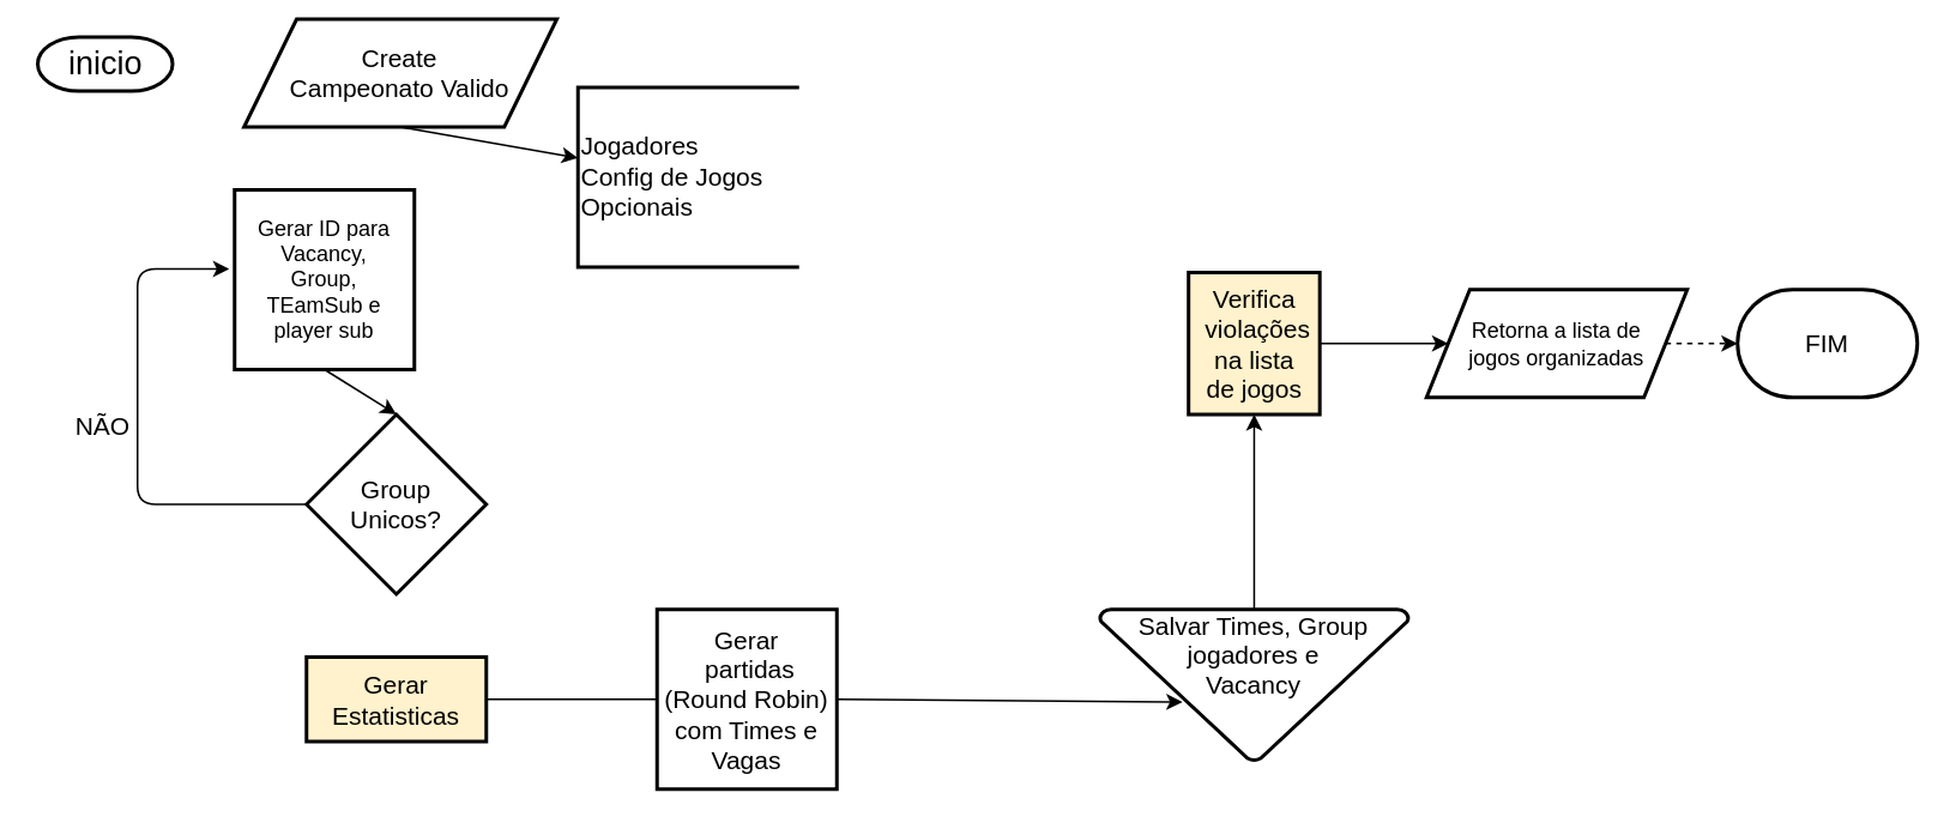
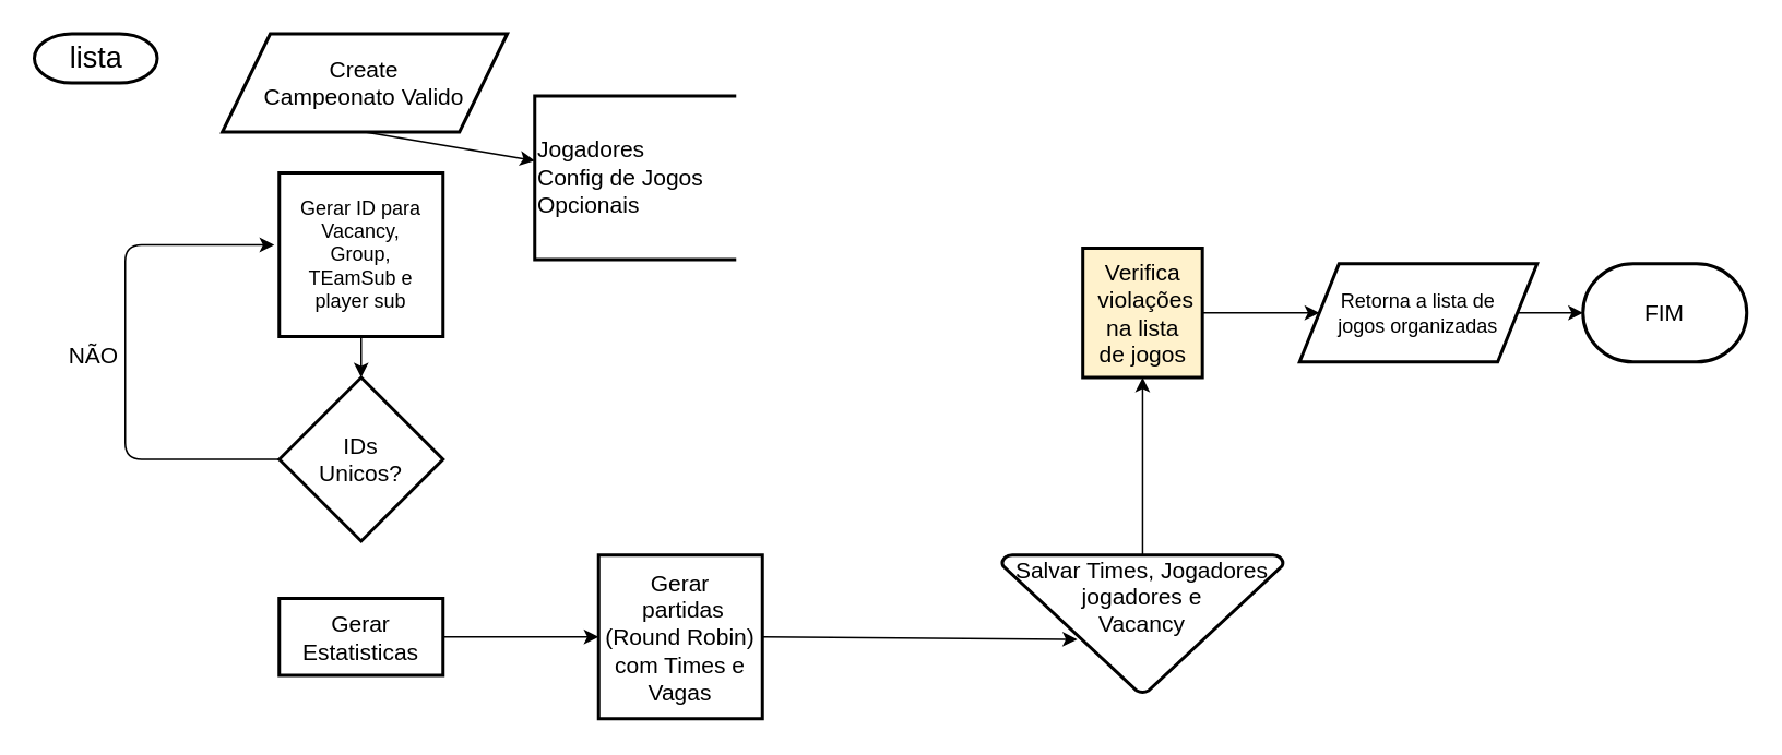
- <mxCell id="2" value="&lt;font style=&quot;font-size: 18px&quot;&gt;inicio&lt;/font&gt;" style="strokeWidth=2;html=1;shape=mxgraph.flowchart.terminator;whiteSpace=wrap;" vertex="1" parent="1"><mxGeometry x="20.5" y="20" width="75" height="30" as="geometry" /></mxCell>
+ <mxCell id="2" value="&lt;font style=&quot;font-size: 18px&quot;&gt;lista&lt;/font&gt;" style="strokeWidth=2;html=1;shape=mxgraph.flowchart.terminator;whiteSpace=wrap;" vertex="1" parent="1"><mxGeometry x="20.5" y="20" width="75" height="30" as="geometry" /></mxCell>
- <mxCell id="3" value="&lt;font style=&quot;font-size: 14px&quot;&gt;Create &lt;br&gt;Campeonato Valido&lt;br&gt;&lt;/font&gt;" style="shape=parallelogram;html=1;strokeWidth=2;perimeter=parallelogramPerimeter;whiteSpace=wrap;rounded=1;arcSize=0;size=0.168;" vertex="1" parent="1"><mxGeometry x="135.25" y="10" width="174" height="60" as="geometry" /></mxCell>
+ <mxCell id="3" value="&lt;font style=&quot;font-size: 14px&quot;&gt;Create &lt;br&gt;Campeonato Valido&lt;br&gt;&lt;/font&gt;" style="shape=parallelogram;html=1;strokeWidth=2;perimeter=parallelogramPerimeter;whiteSpace=wrap;rounded=1;arcSize=0;size=0.168;" vertex="1" parent="1"><mxGeometry x="135.25" y="20" width="174" height="60" as="geometry" /></mxCell>
- <mxCell id="12" value="&lt;font style=&quot;font-size: 14px&quot;&gt;Jogadores&lt;br&gt;Config de Jogos&lt;br&gt;Opcionais&lt;/font&gt;" style="strokeWidth=2;html=1;shape=mxgraph.flowchart.annotation_1;align=left;pointerEvents=1;" vertex="1" parent="1"><mxGeometry x="321" y="48" width="123" height="100" as="geometry" /></mxCell>
+ <mxCell id="12" value="&lt;font style=&quot;font-size: 14px&quot;&gt;Jogadores&lt;br&gt;Config de Jogos&lt;br&gt;Opcionais&lt;/font&gt;" style="strokeWidth=2;html=1;shape=mxgraph.flowchart.annotation_1;align=left;pointerEvents=1;" vertex="1" parent="1"><mxGeometry x="326" y="58" width="123" height="100" as="geometry" /></mxCell>
- <mxCell id="5" value="Gerar ID para&lt;br&gt;Vacancy,&lt;br&gt;Group,&lt;br&gt;TEamSub e player sub" style="rounded=1;whiteSpace=wrap;html=1;absoluteArcSize=1;arcSize=0;strokeWidth=2;" vertex="1" parent="1"><mxGeometry x="130" y="105" width="100" height="100" as="geometry" /></mxCell>
+ <mxCell id="5" value="Gerar ID para&lt;br&gt;Vacancy,&lt;br&gt;Group,&lt;br&gt;TEamSub e player sub" style="rounded=1;whiteSpace=wrap;html=1;absoluteArcSize=1;arcSize=0;strokeWidth=2;" vertex="1" parent="1"><mxGeometry x="170" y="105" width="100" height="100" as="geometry" /></mxCell>
- <mxCell id="19" value="" style="endArrow=classic;html=1;entryX=0;entryY=0.5;entryDx=0;entryDy=0;entryPerimeter=0;exitX=1;exitY=0.5;exitDx=0;exitDy=0;dashed=1;" edge="1" parent="1" source="16" target="18"><mxGeometry width="50" height="50" relative="1" as="geometry"><mxPoint x="514" y="293" as="sourcePoint" /><mxPoint x="564" y="243" as="targetPoint" /></mxGeometry></mxCell>
+ <mxCell id="19" value="" style="endArrow=classic;html=1;entryX=0;entryY=0.5;entryDx=0;entryDy=0;entryPerimeter=0;exitX=1;exitY=0.5;exitDx=0;exitDy=0;" edge="1" parent="1" source="16" target="18"><mxGeometry width="50" height="50" relative="1" as="geometry"><mxPoint x="514" y="293" as="sourcePoint" /><mxPoint x="564" y="243" as="targetPoint" /></mxGeometry></mxCell>
- <mxCell id="7" value="&lt;font style=&quot;font-size: 14px&quot;&gt;Group &lt;br&gt;Unicos?&lt;/font&gt;" style="strokeWidth=2;html=1;shape=mxgraph.flowchart.decision;whiteSpace=wrap;" vertex="1" parent="1"><mxGeometry x="170" y="230" width="100" height="100" as="geometry" /></mxCell>
+ <mxCell id="7" value="&lt;font style=&quot;font-size: 14px&quot;&gt;IDs &lt;br&gt;Unicos?&lt;/font&gt;" style="strokeWidth=2;html=1;shape=mxgraph.flowchart.decision;whiteSpace=wrap;" vertex="1" parent="1"><mxGeometry x="170" y="230" width="100" height="100" as="geometry" /></mxCell>
- <mxCell id="4" value="&lt;font style=&quot;font-size: 14px&quot;&gt;Salvar Times, Group jogadores e&lt;br&gt;Vacancy&lt;br&gt;&lt;br&gt;&lt;br&gt;&lt;/font&gt;" style="strokeWidth=2;html=1;shape=mxgraph.flowchart.merge_or_storage;whiteSpace=wrap;" vertex="1" parent="1"><mxGeometry x="611.25" y="338.5" width="171.75" height="84" as="geometry" /></mxCell>
+ <mxCell id="4" value="&lt;font style=&quot;font-size: 14px&quot;&gt;Salvar Times, Jogadores jogadores e&lt;br&gt;Vacancy&lt;br&gt;&lt;br&gt;&lt;br&gt;&lt;/font&gt;" style="strokeWidth=2;html=1;shape=mxgraph.flowchart.merge_or_storage;whiteSpace=wrap;" vertex="1" parent="1"><mxGeometry x="611.25" y="338.5" width="171.75" height="84" as="geometry" /></mxCell>
- <mxCell id="9" value="&lt;font style=&quot;font-size: 14px&quot;&gt;Gerar &lt;br&gt;Estatisticas&lt;/font&gt;" style="rounded=1;whiteSpace=wrap;html=1;absoluteArcSize=1;arcSize=0;strokeWidth=2;fillColor=#fff2cc;" vertex="1" parent="1"><mxGeometry x="170" y="365" width="100" height="47" as="geometry" /></mxCell>
+ <mxCell id="9" value="&lt;font style=&quot;font-size: 14px&quot;&gt;Gerar &lt;br&gt;Estatisticas&lt;/font&gt;" style="rounded=1;whiteSpace=wrap;html=1;absoluteArcSize=1;arcSize=0;strokeWidth=2;" vertex="1" parent="1"><mxGeometry x="170" y="365" width="100" height="47" as="geometry" /></mxCell>
- <mxCell id="10" value="" style="endArrow=none;html=1;exitX=1;exitY=0.5;exitDx=0;exitDy=0;entryX=0;entryY=0.5;entryDx=0;entryDy=0;" edge="1" parent="1" source="9" target="11"><mxGeometry width="50" height="50" relative="1" as="geometry"><mxPoint x="529" y="274" as="sourcePoint" /><mxPoint x="579" y="224" as="targetPoint" /><Array as="points" /></mxGeometry></mxCell>
+ <mxCell id="10" value="" style="endArrow=classic;html=1;exitX=1;exitY=0.5;exitDx=0;exitDy=0;entryX=0;entryY=0.5;entryDx=0;entryDy=0;" edge="1" parent="1" source="9" target="11"><mxGeometry width="50" height="50" relative="1" as="geometry"><mxPoint x="529" y="274" as="sourcePoint" /><mxPoint x="579" y="224" as="targetPoint" /><Array as="points" /></mxGeometry></mxCell>
